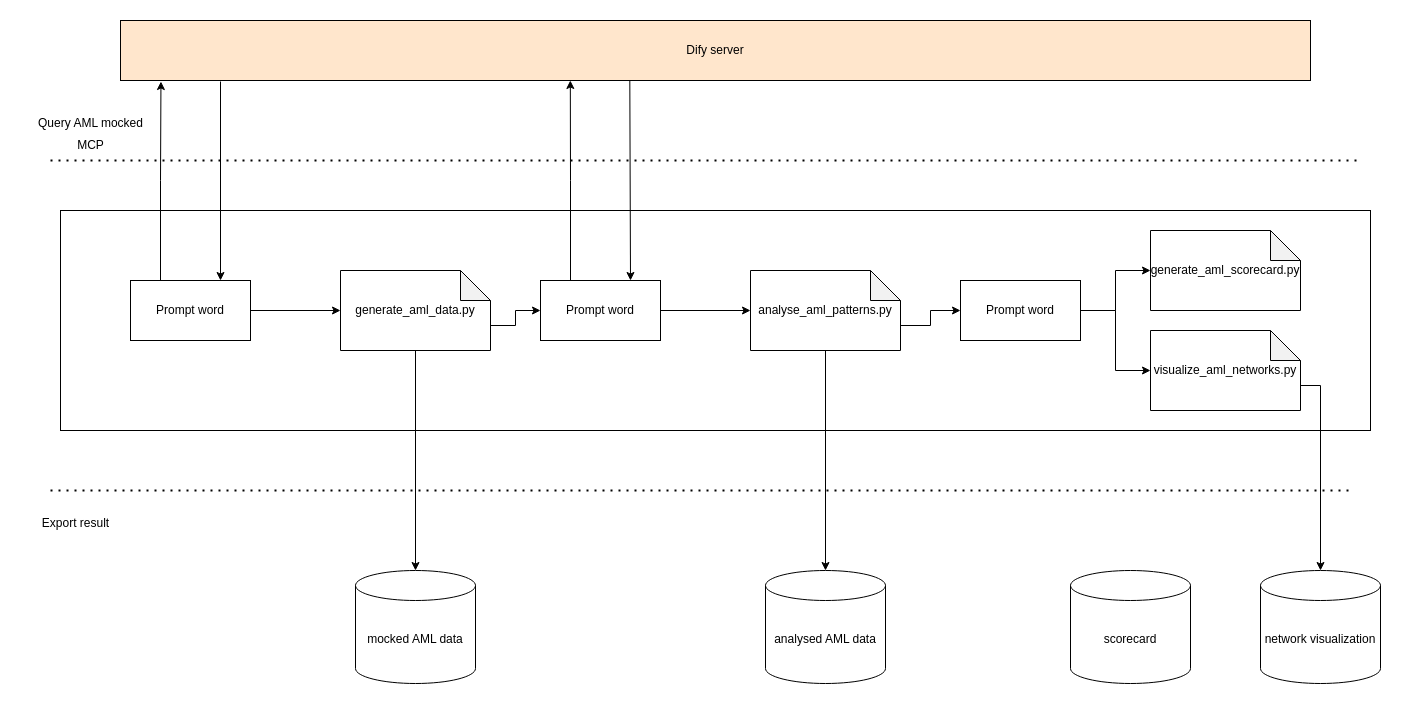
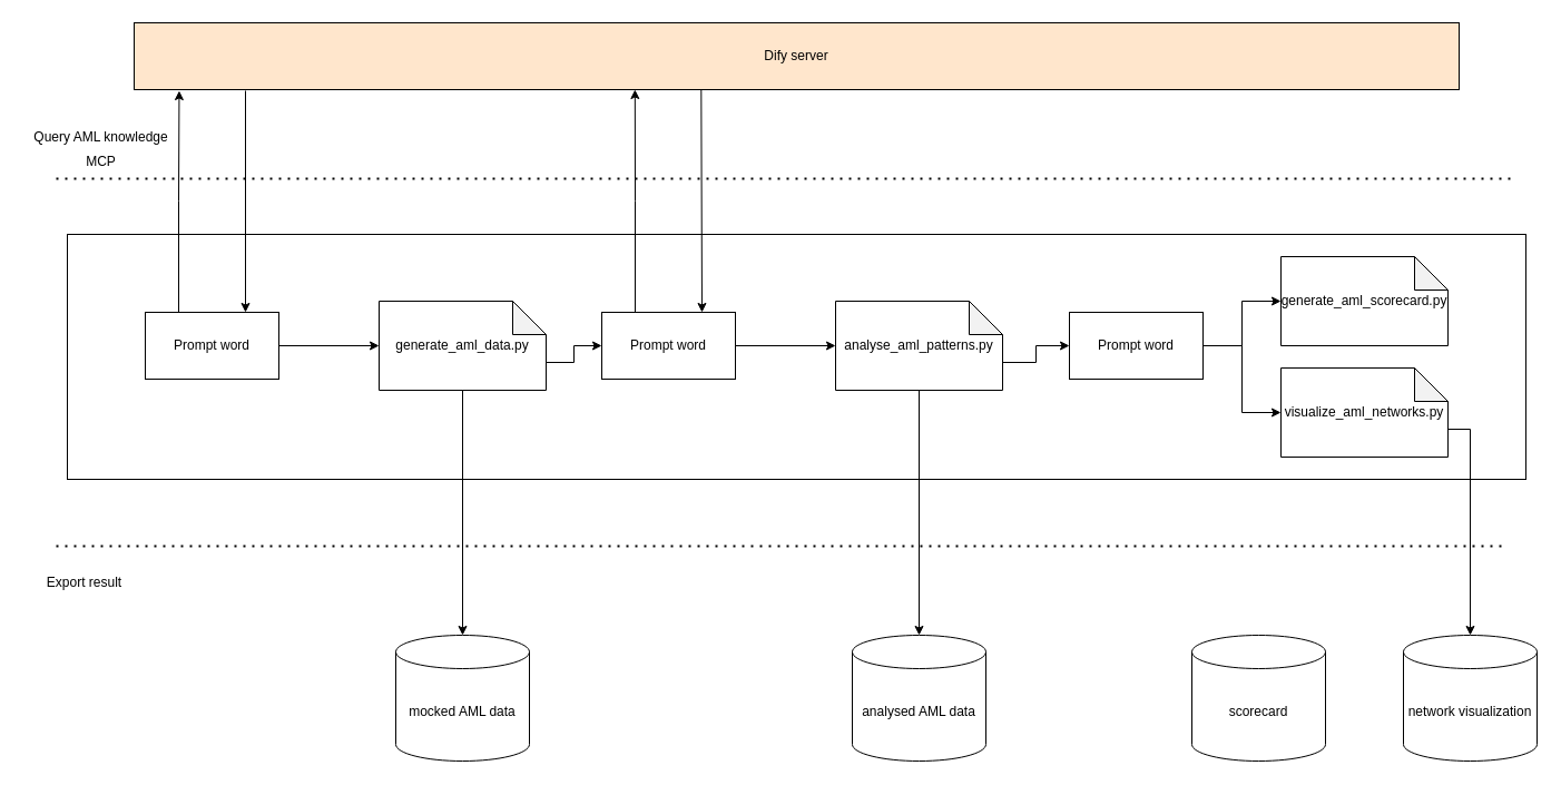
- <mxCell id="14" value="Query AML mocked" style="text;html=1;align=center;verticalAlign=middle;resizable=0;points=[];autosize=1;strokeColor=none;fillColor=none;" vertex="1" parent="1"><mxGeometry x="20" y="108" width="140" height="30" as="geometry" /></mxCell>
+ <mxCell id="14" value="Query AML knowledge" style="text;html=1;align=center;verticalAlign=middle;resizable=0;points=[];autosize=1;strokeColor=none;fillColor=none;" vertex="1" parent="1"><mxGeometry x="20" y="108" width="140" height="30" as="geometry" /></mxCell>
